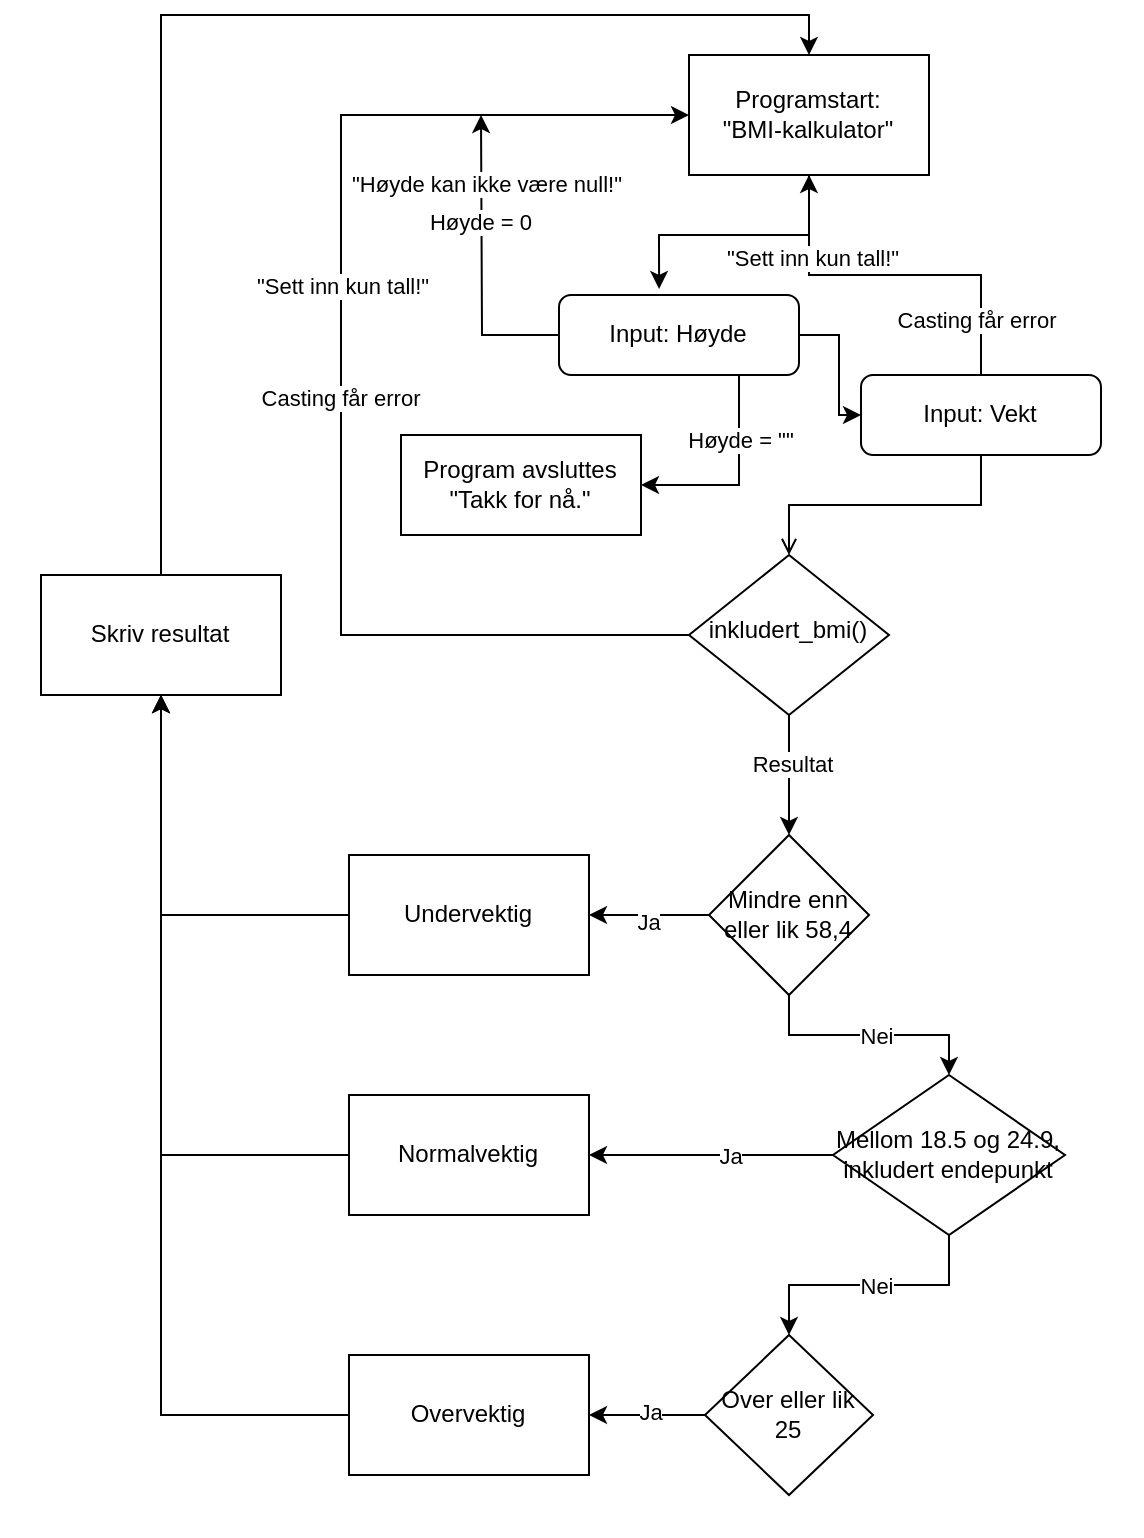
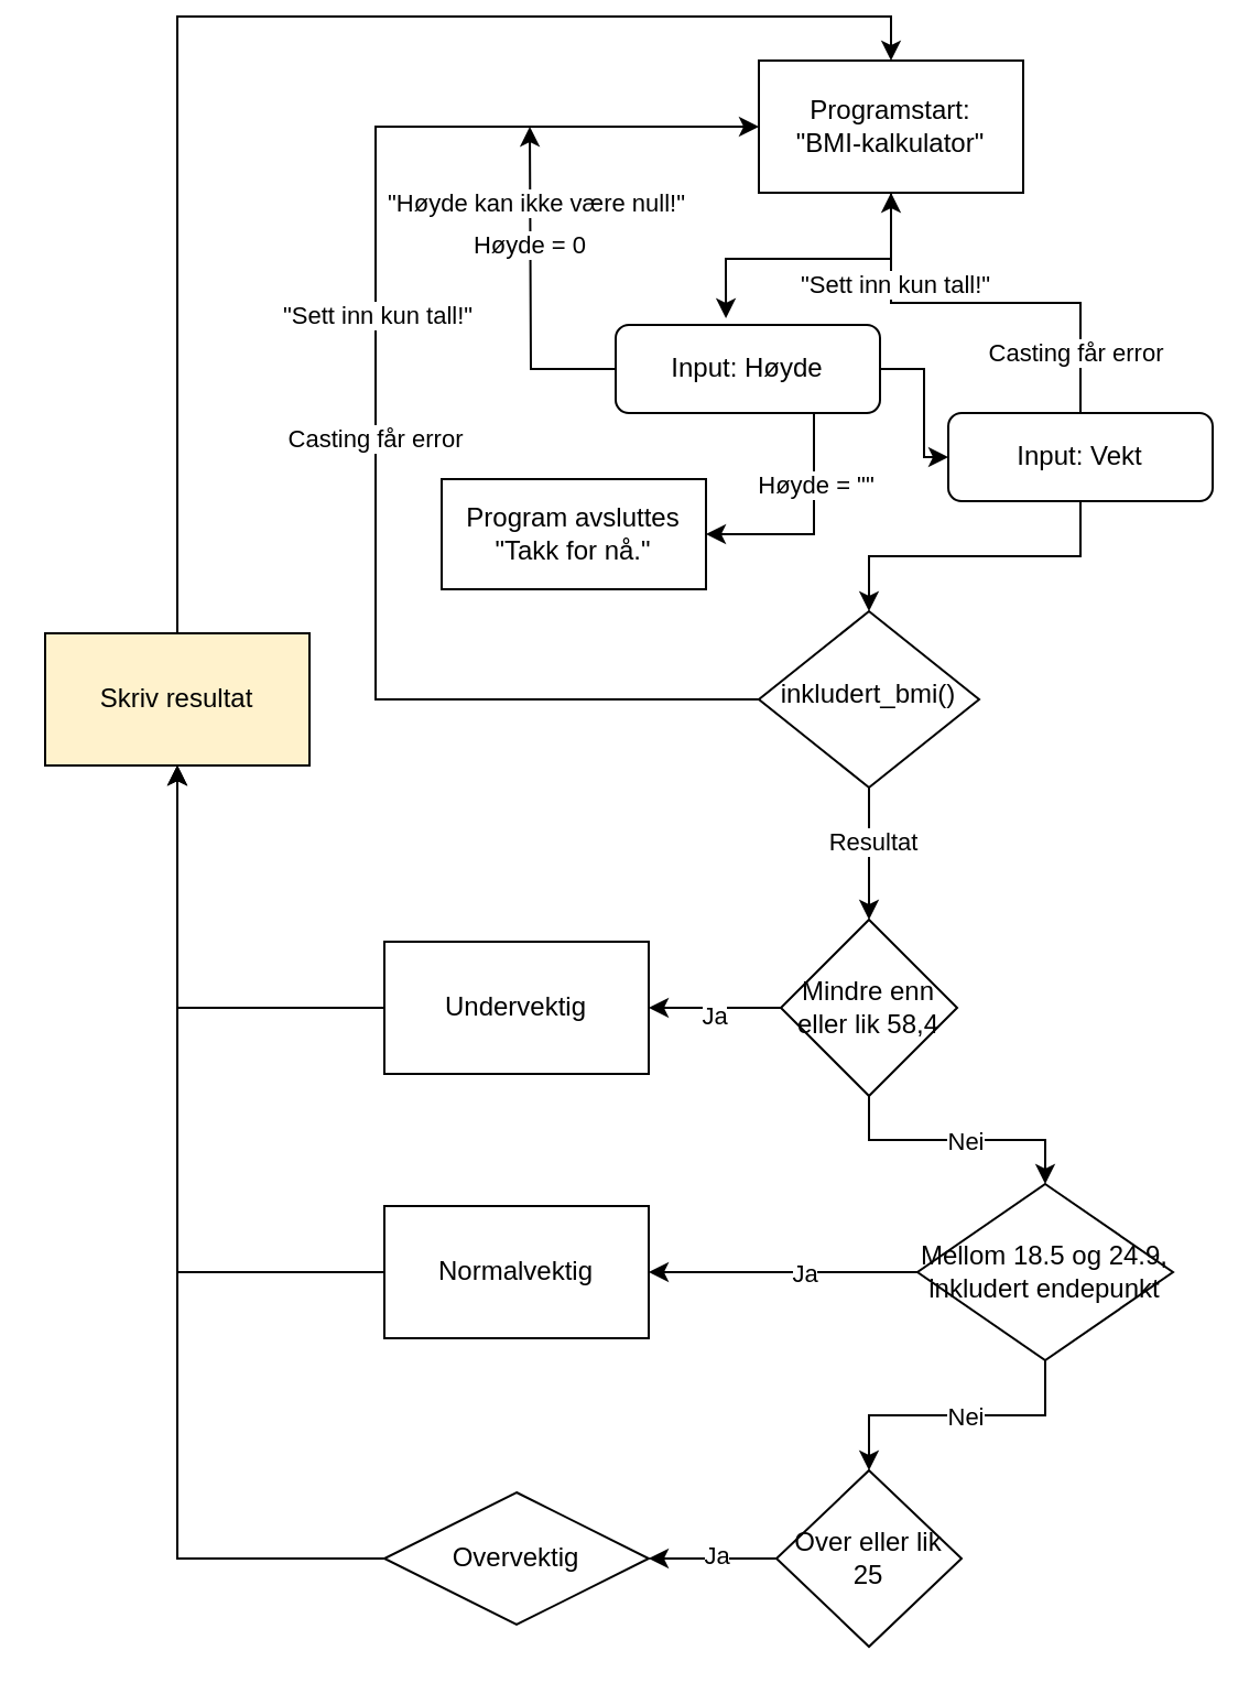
- <mxCell id="15" style="edgeStyle=orthogonalEdgeStyle;rounded=0;orthogonalLoop=1;jettySize=auto;html=1;endArrow=open;" edge="1" parent="1" source="19" target="14"><mxGeometry relative="1" as="geometry" /></mxCell>
+ <mxCell id="15" style="edgeStyle=orthogonalEdgeStyle;rounded=0;orthogonalLoop=1;jettySize=auto;html=1;" edge="1" parent="1" source="19" target="14"><mxGeometry relative="1" as="geometry" /></mxCell>
- <mxCell id="42" value="Skriv resultat" style="whiteSpace=wrap;html=1;" vertex="1" parent="1"><mxGeometry x="20" y="280" width="120" height="60" as="geometry" /></mxCell>
+ <mxCell id="42" value="Skriv resultat" style="whiteSpace=wrap;html=1;fillColor=#fff2cc;" vertex="1" parent="1"><mxGeometry x="20" y="280" width="120" height="60" as="geometry" /></mxCell>
- <mxCell id="40" value="Overvektig" style="whiteSpace=wrap;html=1;" vertex="1" parent="1"><mxGeometry x="174" y="670" width="120" height="60" as="geometry" /></mxCell>
+ <mxCell id="40" value="Overvektig" style="rhombus;whiteSpace=wrap;html=1;" vertex="1" parent="1"><mxGeometry x="174" y="670" width="120" height="60" as="geometry" /></mxCell>
